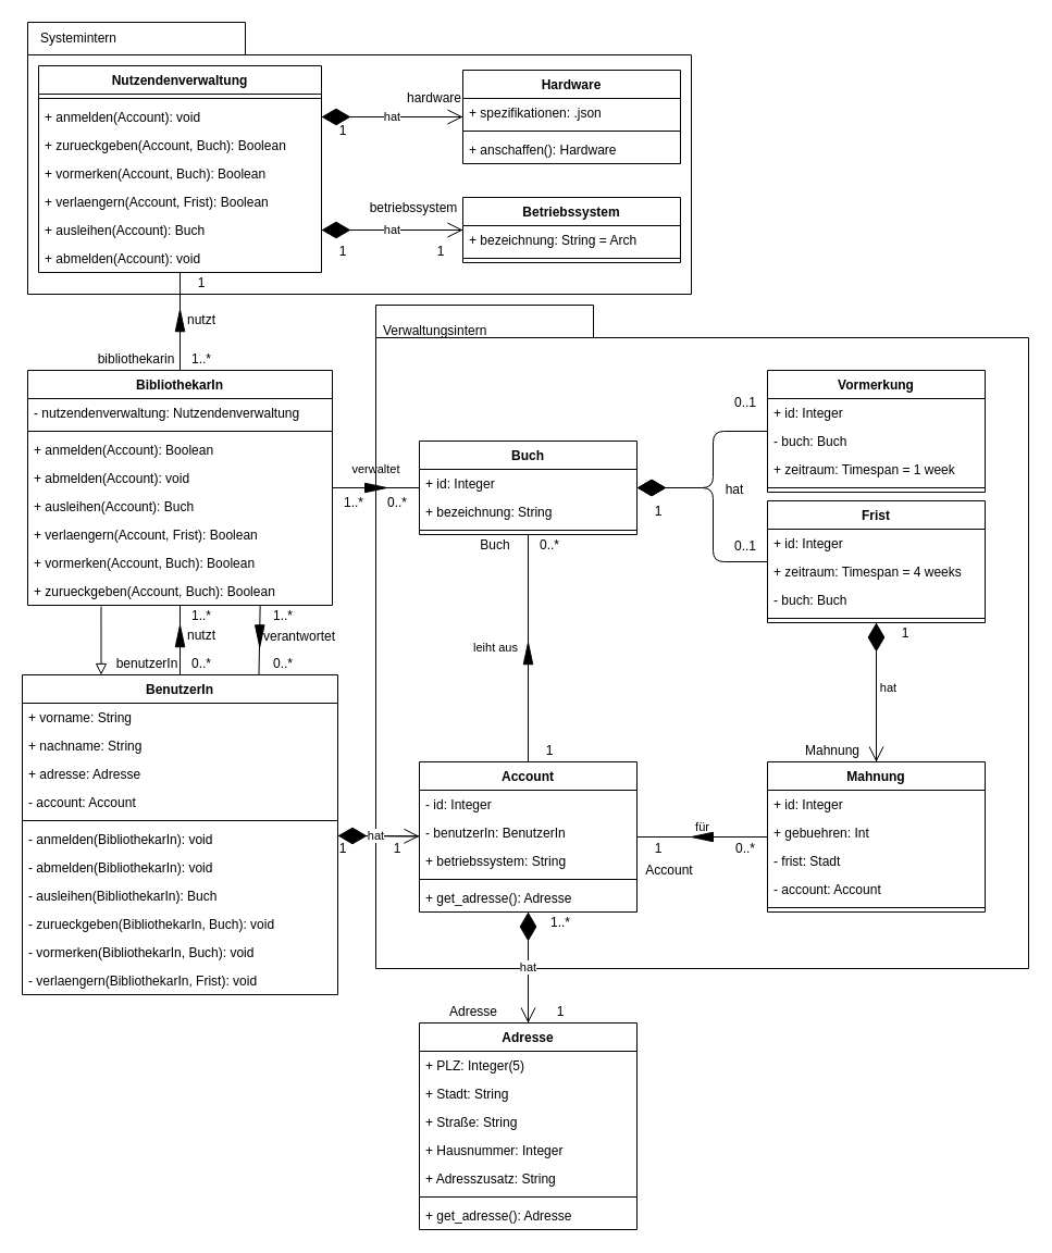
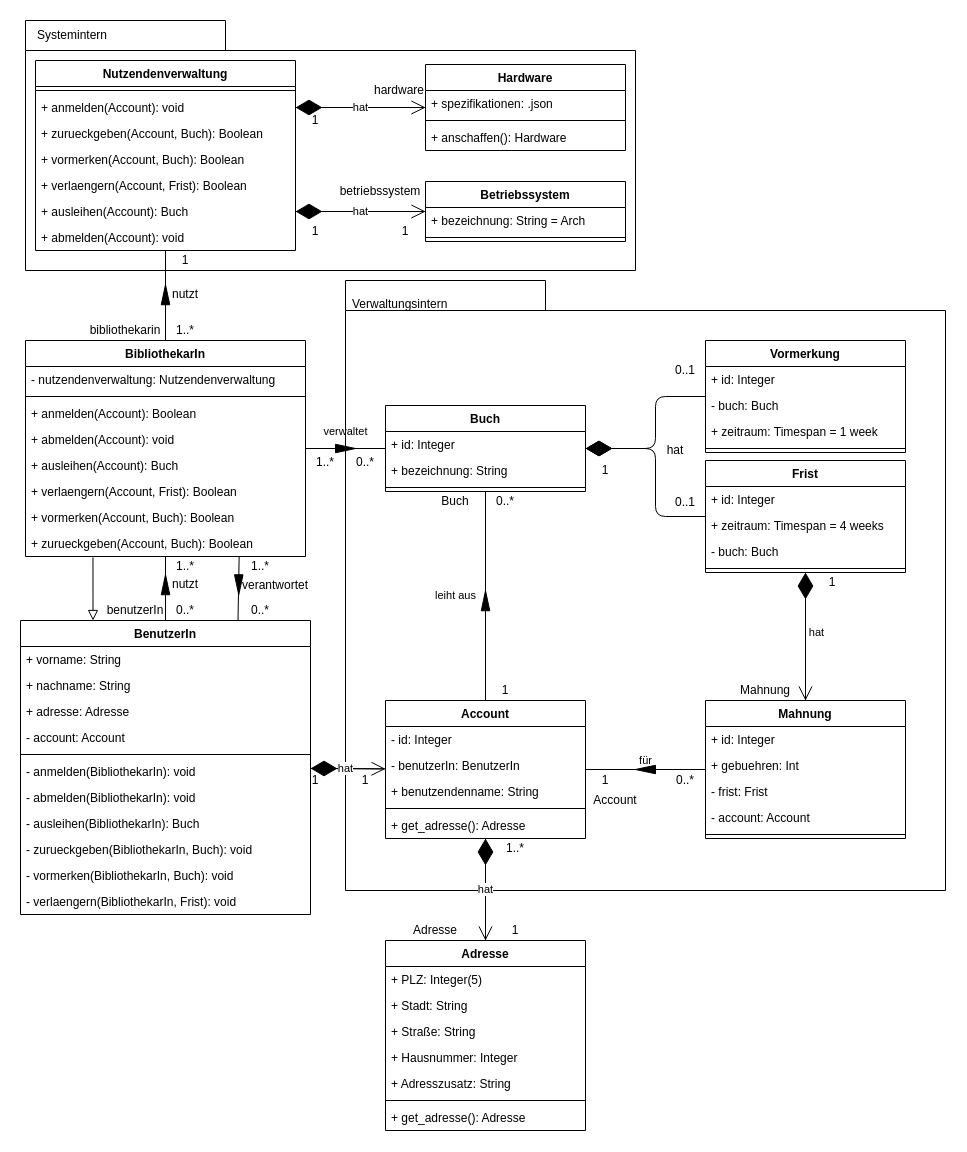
- <mxCell id="55" value="+ betriebssystem: String" style="text;strokeColor=none;fillColor=none;align=left;verticalAlign=top;spacingLeft=4;spacingRight=4;overflow=hidden;rotatable=0;points=[[0,0.5],[1,0.5]];portConstraint=eastwest;" parent="52" vertex="1"><mxGeometry y="78" width="200" height="26" as="geometry" /></mxCell>
+ <mxCell id="55" value="+ benutzendenname: String" style="text;strokeColor=none;fillColor=none;align=left;verticalAlign=top;spacingLeft=4;spacingRight=4;overflow=hidden;rotatable=0;points=[[0,0.5],[1,0.5]];portConstraint=eastwest;" parent="52" vertex="1"><mxGeometry y="78" width="200" height="26" as="geometry" /></mxCell>
- <mxCell id="113" value="- frist: Stadt" style="text;strokeColor=none;fillColor=none;align=left;verticalAlign=top;spacingLeft=4;spacingRight=4;overflow=hidden;rotatable=0;points=[[0,0.5],[1,0.5]];portConstraint=eastwest;" parent="110" vertex="1"><mxGeometry y="78" width="200" height="26" as="geometry" /></mxCell>
+ <mxCell id="113" value="- frist: Frist" style="text;strokeColor=none;fillColor=none;align=left;verticalAlign=top;spacingLeft=4;spacingRight=4;overflow=hidden;rotatable=0;points=[[0,0.5],[1,0.5]];portConstraint=eastwest;" parent="110" vertex="1"><mxGeometry y="78" width="200" height="26" as="geometry" /></mxCell>
